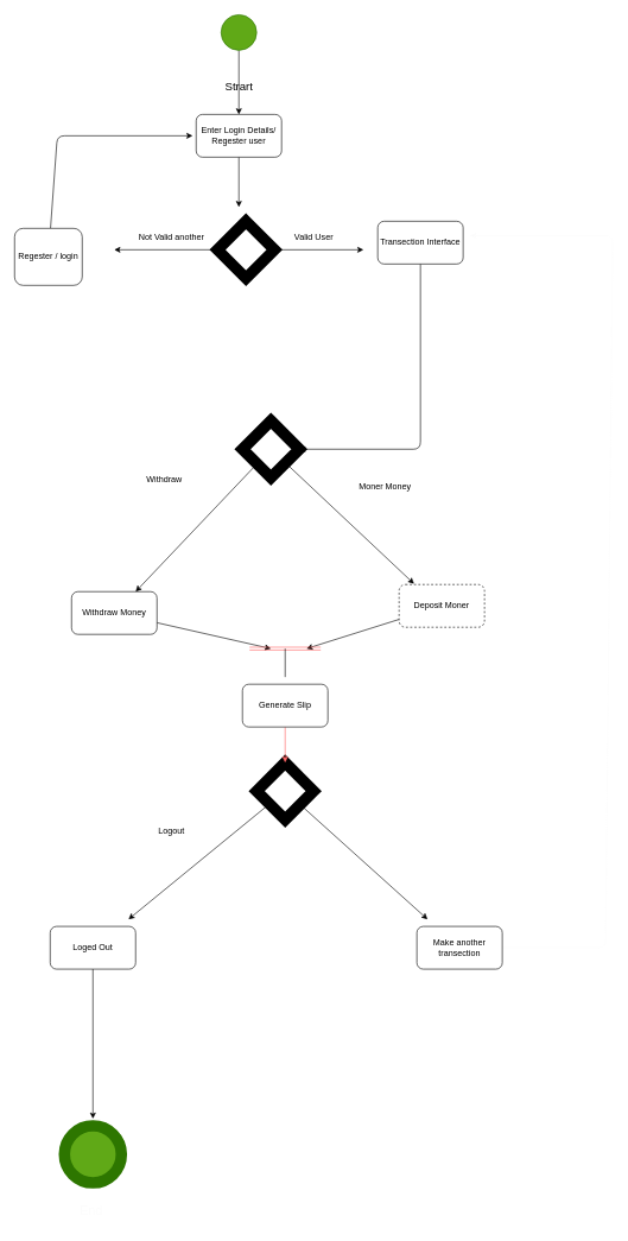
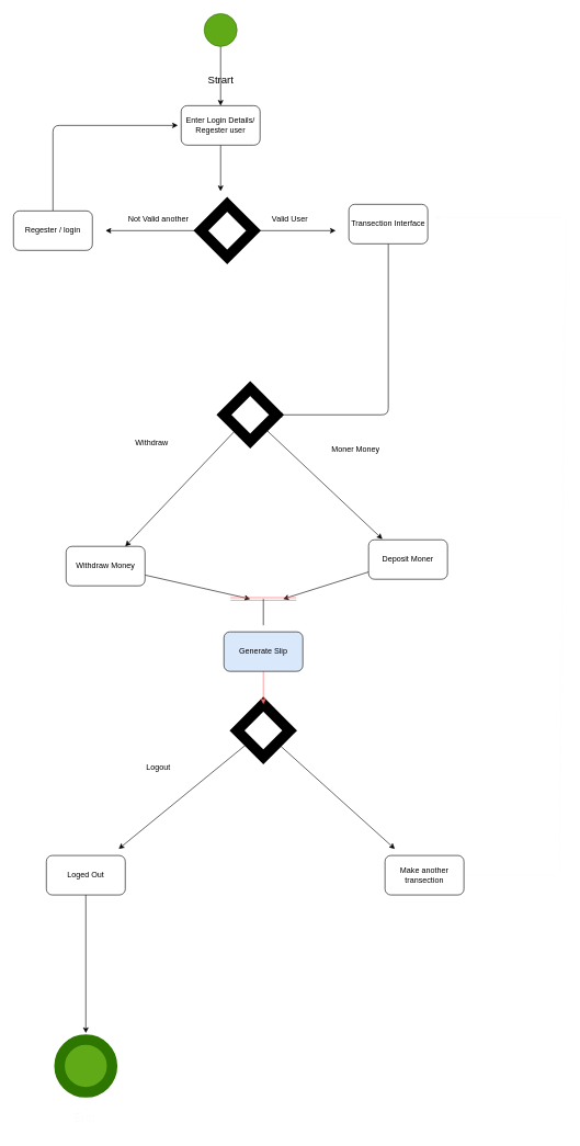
- <mxCell id="7" value="Regester / login" style="rounded=1;whiteSpace=wrap;html=1;" parent="1" vertex="1"><mxGeometry x="20" y="320" width="95" height="80" as="geometry" /></mxCell>
+ <mxCell id="7" value="Regester / login" style="rounded=1;whiteSpace=wrap;html=1;" parent="1" vertex="1"><mxGeometry x="20" y="320" width="120" height="60" as="geometry" /></mxCell>
- <mxCell id="11" value="Deposit Moner" style="rounded=1;whiteSpace=wrap;html=1;dashed=1;" parent="1" vertex="1"><mxGeometry x="560" y="820" width="120" height="60" as="geometry" /></mxCell>
+ <mxCell id="11" value="Deposit Moner" style="rounded=1;whiteSpace=wrap;html=1;" parent="1" vertex="1"><mxGeometry x="560" y="820" width="120" height="60" as="geometry" /></mxCell>
- <mxCell id="36" value="Generate Slip" style="rounded=1;whiteSpace=wrap;html=1;" parent="1" vertex="1"><mxGeometry x="340" y="960" width="120" height="60" as="geometry" /></mxCell>
+ <mxCell id="36" value="Generate Slip" style="rounded=1;whiteSpace=wrap;html=1;fillColor=#dae8fc;" parent="1" vertex="1"><mxGeometry x="340" y="960" width="120" height="60" as="geometry" /></mxCell>
